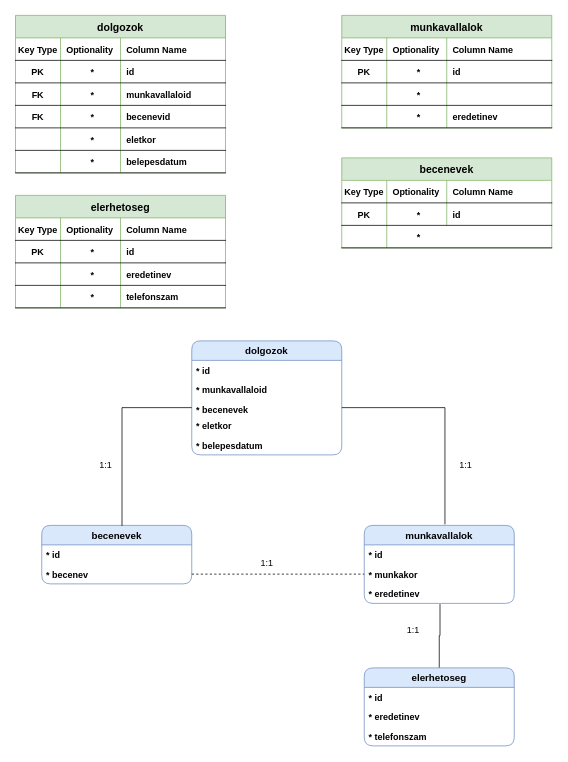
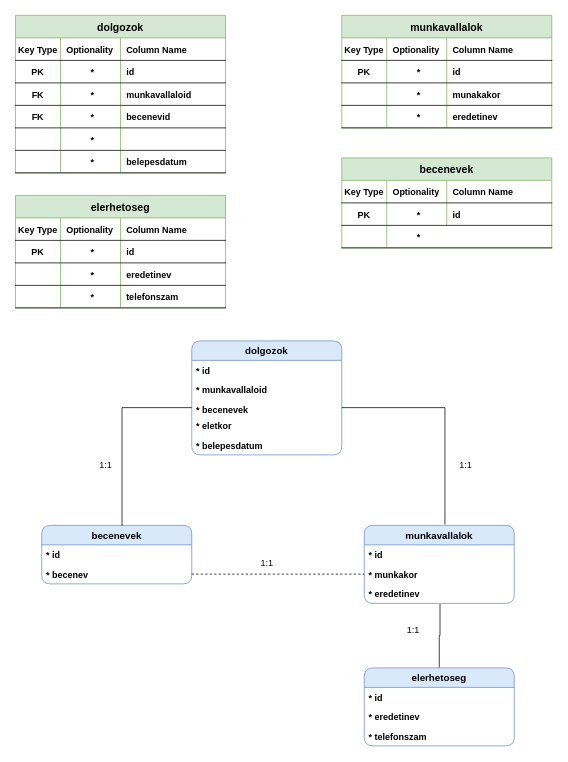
+ <mxCell id="14" value="munakakor" style="shape=partialRectangle;overflow=hidden;connectable=0;fillColor=none;top=0;left=0;bottom=0;right=0;align=left;spacingLeft=6;fontStyle=1;" parent="11" vertex="1"><mxGeometry x="140" width="140" height="30" as="geometry"><mxRectangle width="140" height="30" as="alternateBounds" /></mxGeometry></mxCell>
- <mxCell id="51" value="eletkor" style="shape=partialRectangle;overflow=hidden;connectable=0;fillColor=none;top=0;left=0;bottom=0;right=0;align=left;spacingLeft=6;fontStyle=1;" parent="48" vertex="1"><mxGeometry x="140" width="140" height="30" as="geometry"><mxRectangle width="140" height="30" as="alternateBounds" /></mxGeometry></mxCell>
